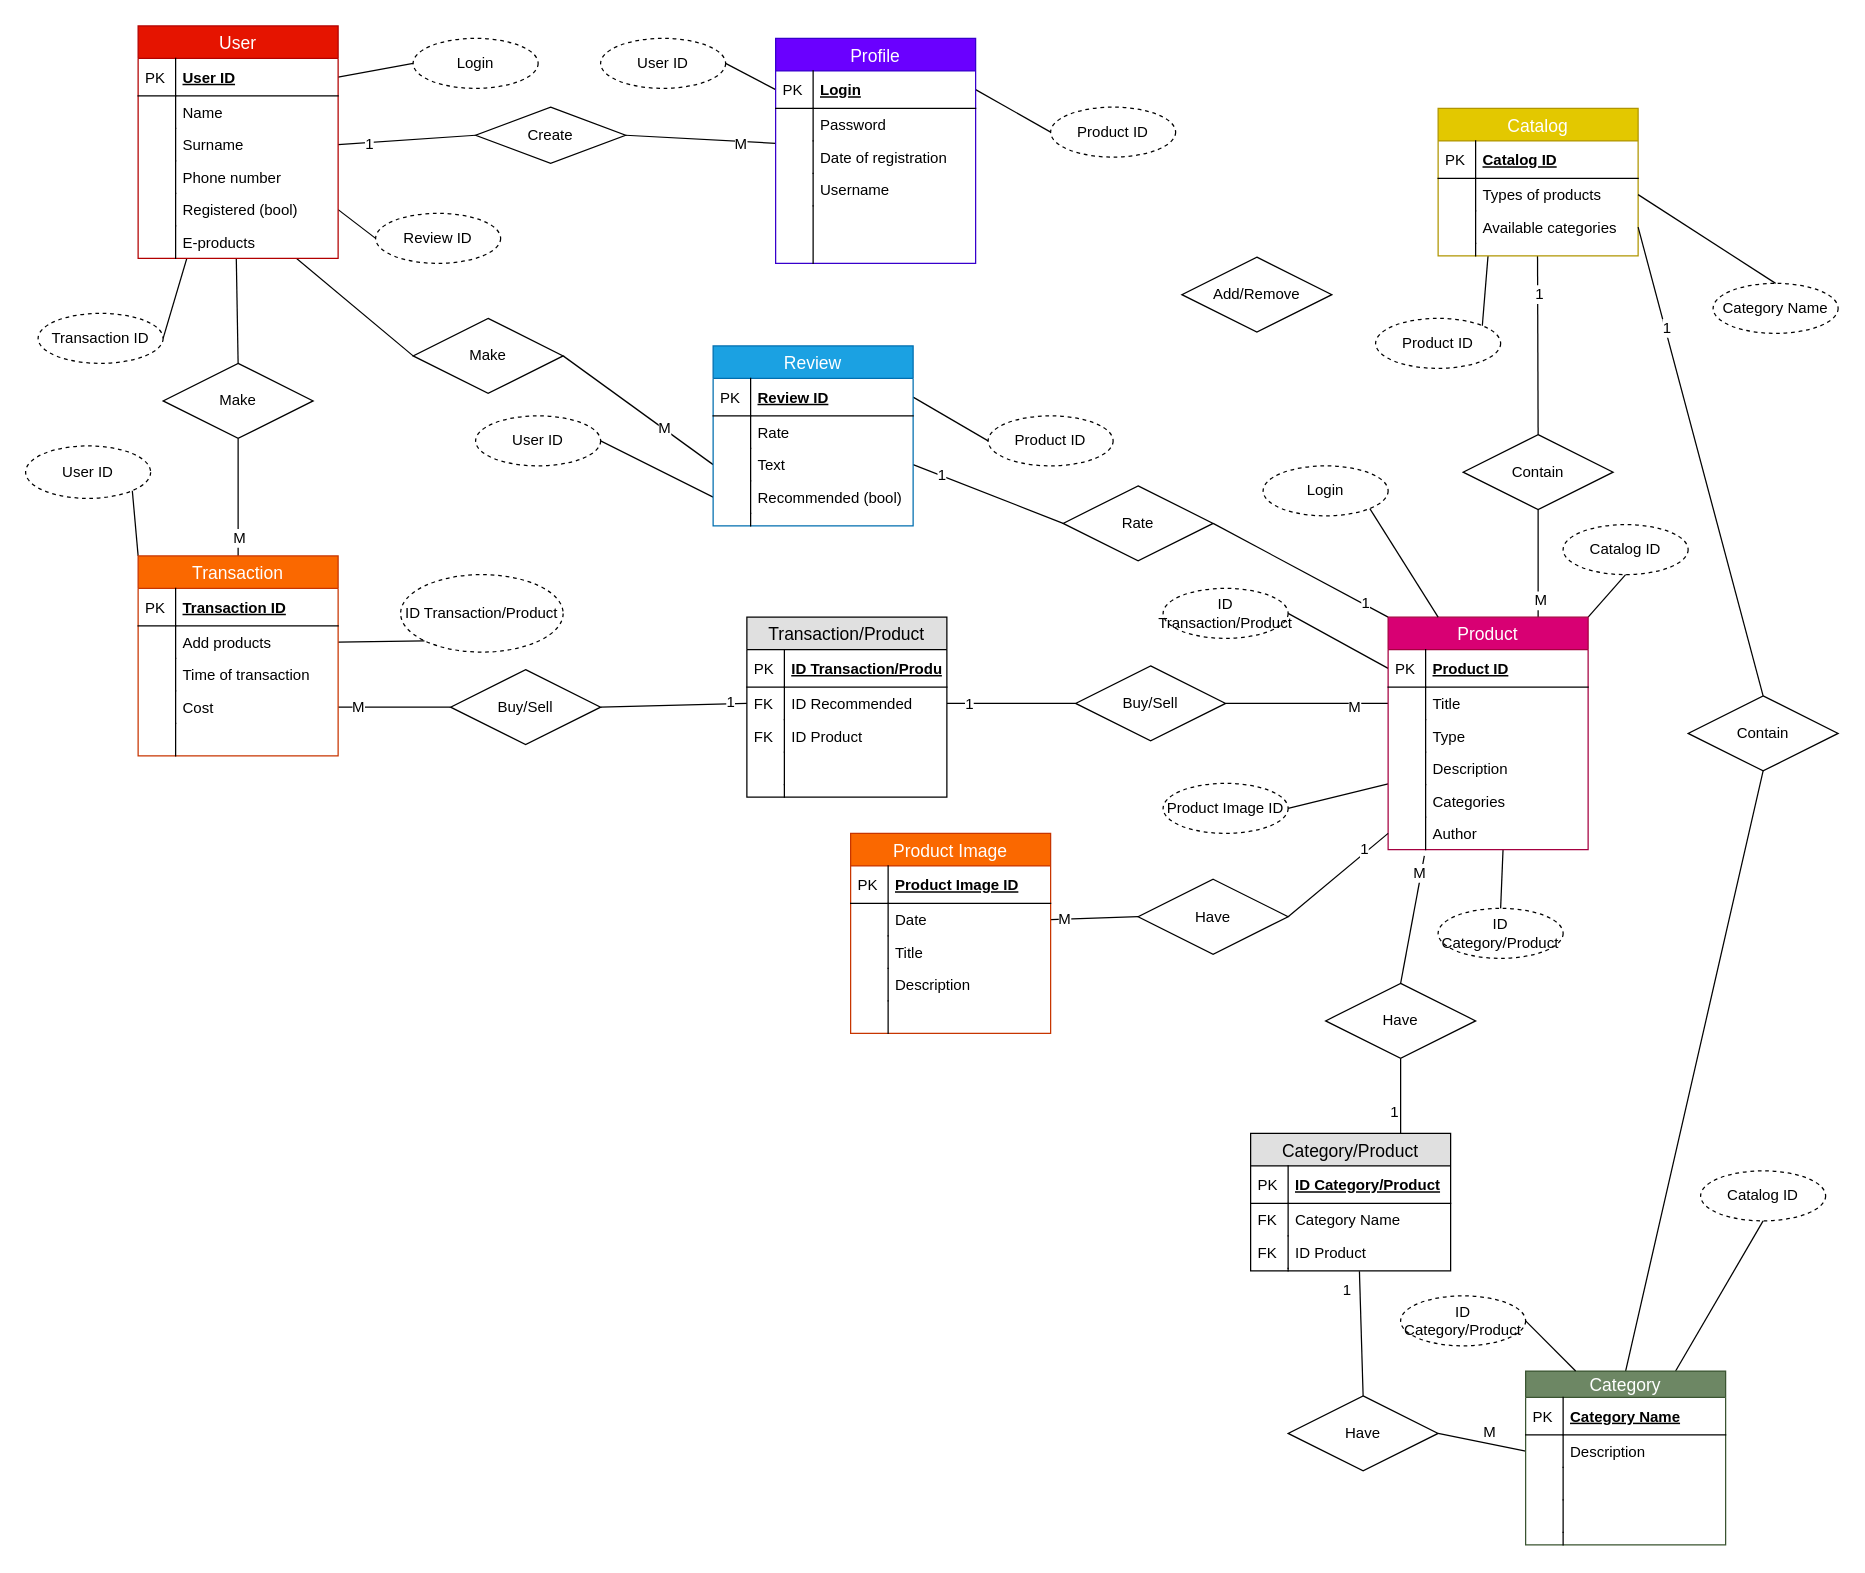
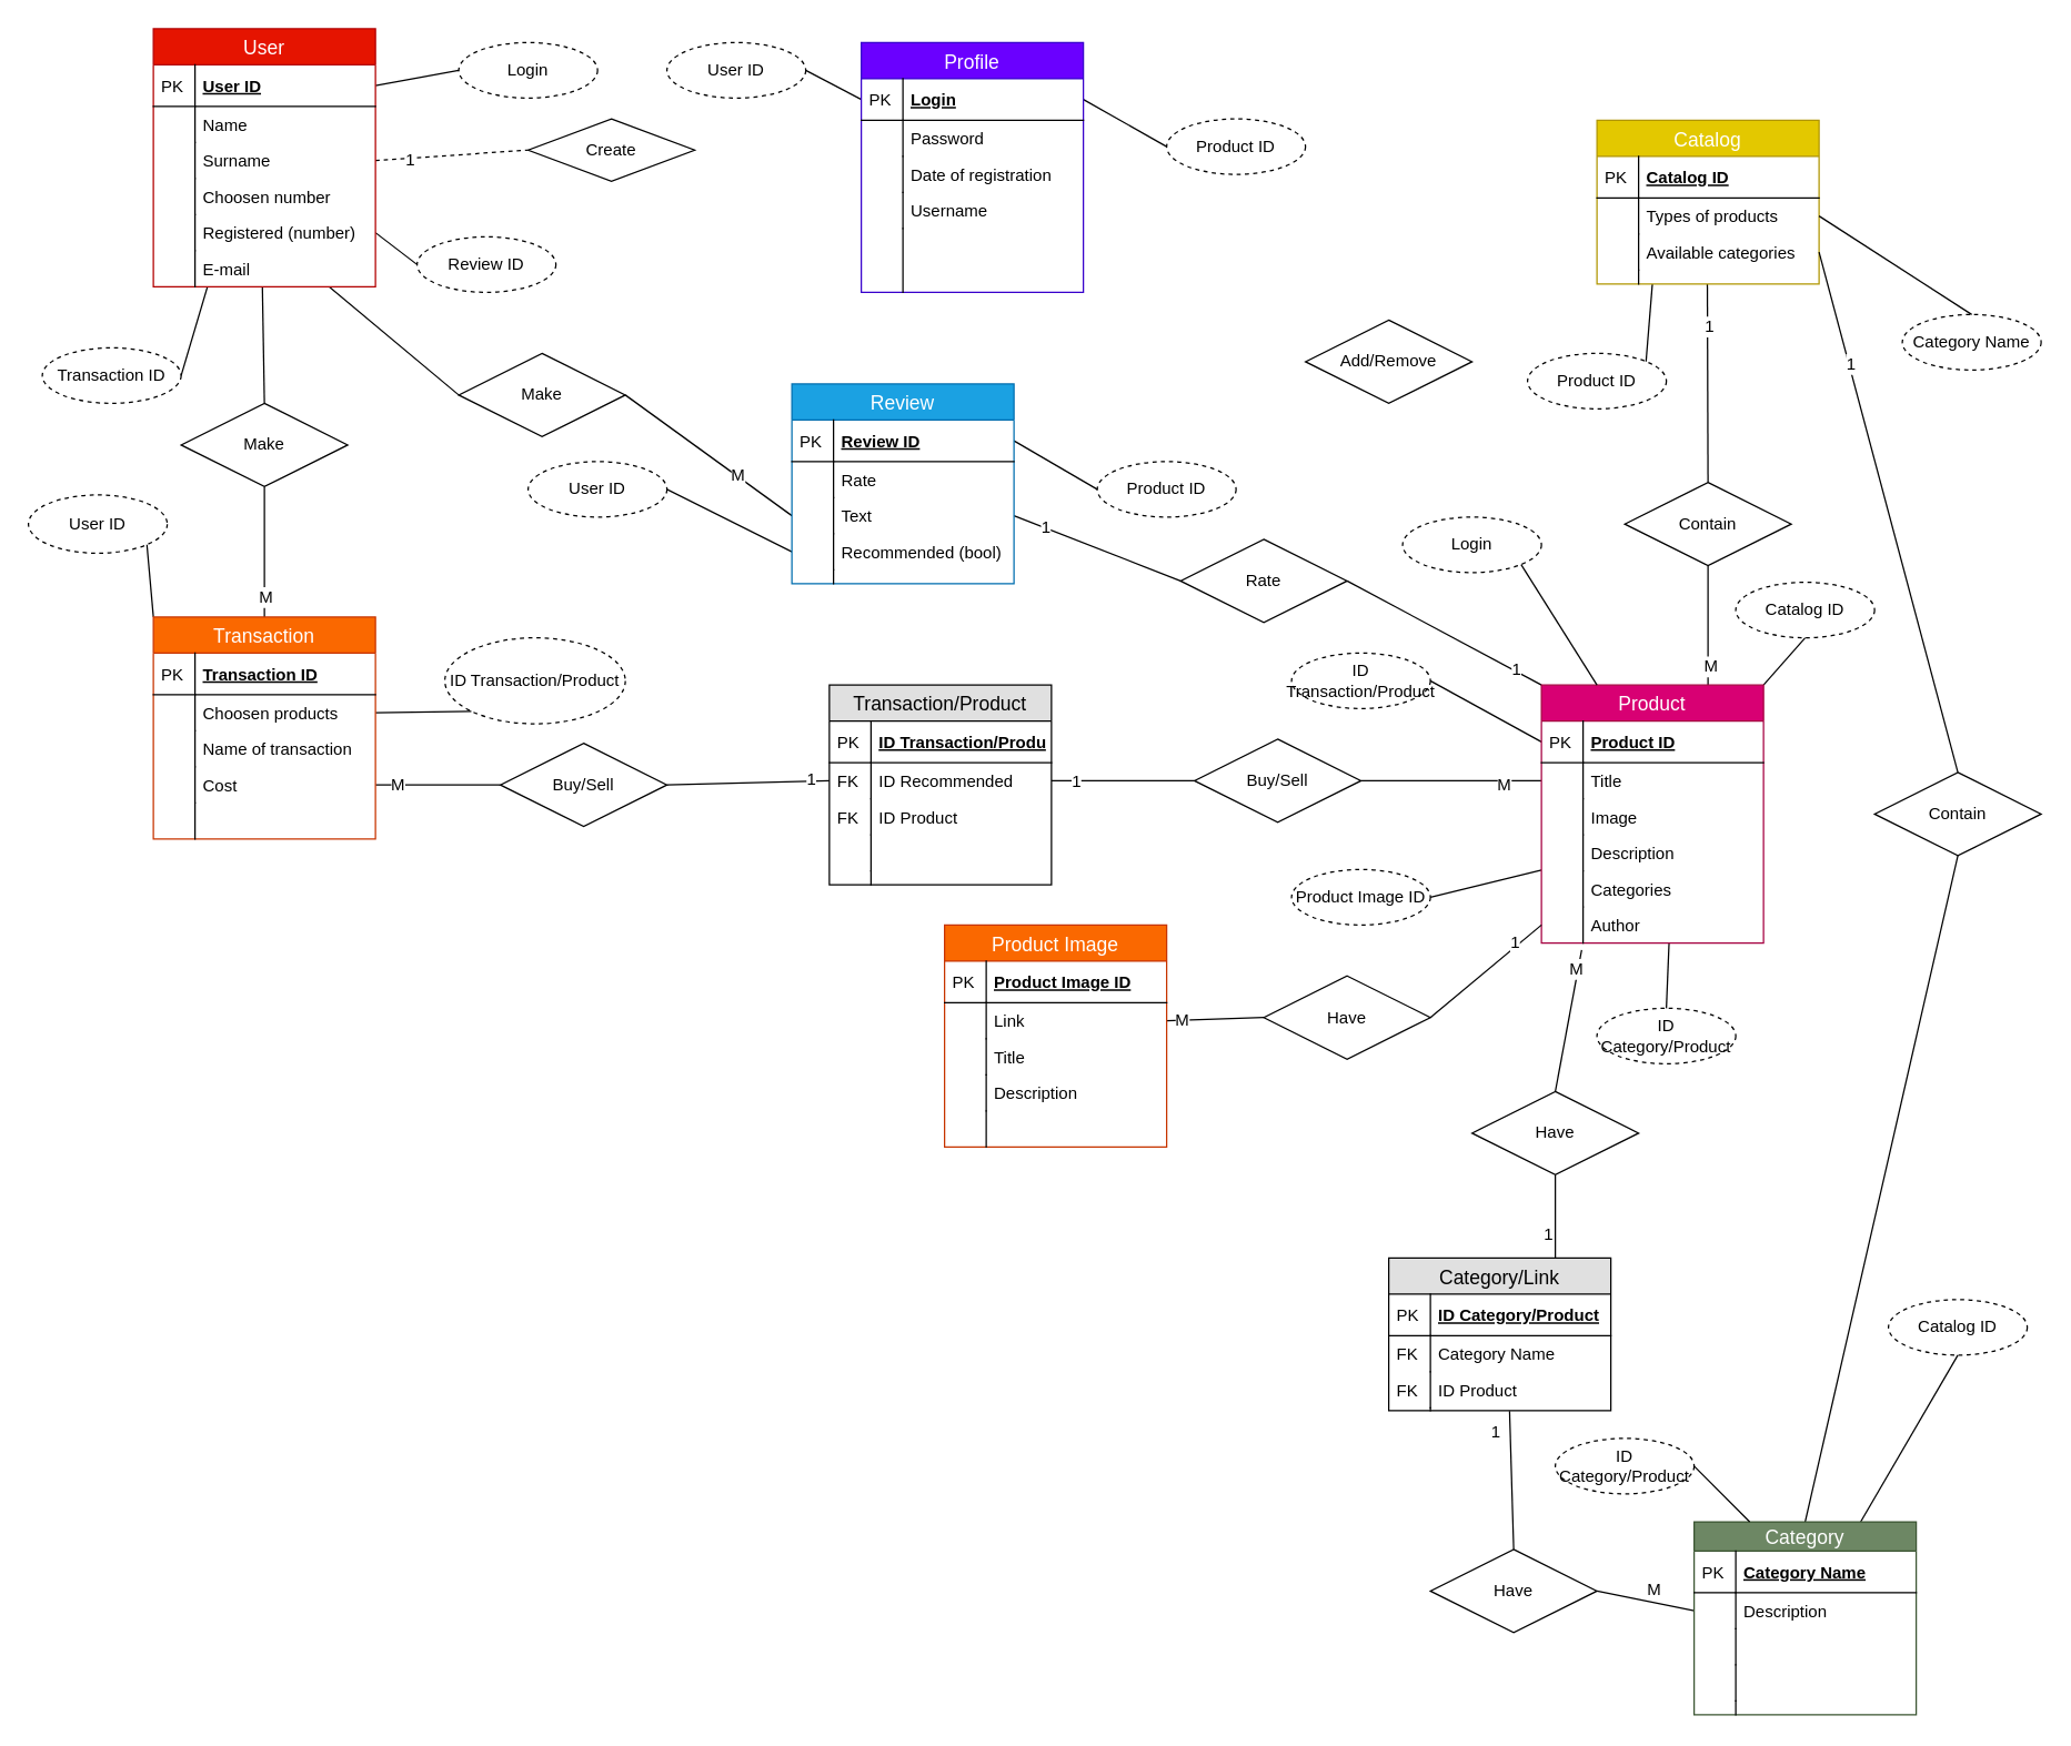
- <mxCell id="6" value="" style="endArrow=none;html=1;rounded=0;entryX=0;entryY=0.077;entryDx=0;entryDy=0;entryPerimeter=0;exitX=1;exitY=0.5;exitDx=0;exitDy=0;" parent="1" source="3" target="84" edge="1"><mxGeometry relative="1" as="geometry"><mxPoint x="510" y="146" as="sourcePoint" /><mxPoint x="450" y="180" as="targetPoint" /><Array as="points" /></mxGeometry></mxCell>
- <mxCell id="7" value="M" style="text;html=1;align=center;verticalAlign=middle;resizable=0;points=[];labelBackgroundColor=#ffffff;" parent="6" vertex="1" connectable="0"><mxGeometry x="0.72" y="-1" relative="1" as="geometry"><mxPoint x="-11.53" as="offset" /></mxGeometry></mxCell>
- <mxCell id="4" value="" style="endArrow=none;html=1;rounded=0;exitX=1;exitY=0.5;exitDx=0;exitDy=0;entryX=0;entryY=0.5;entryDx=0;entryDy=0;" parent="1" source="71" target="3" edge="1"><mxGeometry relative="1" as="geometry"><mxPoint x="300" y="190" as="sourcePoint" /><mxPoint x="290" y="150" as="targetPoint" /></mxGeometry></mxCell>
+ <mxCell id="4" value="" style="endArrow=none;html=1;rounded=0;exitX=1;exitY=0.5;exitDx=0;exitDy=0;entryX=0;entryY=0.5;entryDx=0;entryDy=0;dashed=1;" parent="1" source="71" target="3" edge="1"><mxGeometry relative="1" as="geometry"><mxPoint x="300" y="190" as="sourcePoint" /><mxPoint x="290" y="150" as="targetPoint" /></mxGeometry></mxCell>
- <mxCell id="73" value="Phone number" style="shape=partialRectangle;top=0;left=0;right=0;bottom=0;align=left;verticalAlign=top;fillColor=none;spacingLeft=34;spacingRight=4;overflow=hidden;rotatable=0;points=[[0,0.5],[1,0.5]];portConstraint=eastwest;dropTarget=0;fontSize=12;" parent="66" vertex="1"><mxGeometry y="108" width="160" height="26" as="geometry" /></mxCell>
+ <mxCell id="73" value="Choosen number" style="shape=partialRectangle;top=0;left=0;right=0;bottom=0;align=left;verticalAlign=top;fillColor=none;spacingLeft=34;spacingRight=4;overflow=hidden;rotatable=0;points=[[0,0.5],[1,0.5]];portConstraint=eastwest;dropTarget=0;fontSize=12;" parent="66" vertex="1"><mxGeometry y="108" width="160" height="26" as="geometry" /></mxCell>
- <mxCell id="75" value="Registered (bool)" style="shape=partialRectangle;top=0;left=0;right=0;bottom=0;align=left;verticalAlign=top;fillColor=none;spacingLeft=34;spacingRight=4;overflow=hidden;rotatable=0;points=[[0,0.5],[1,0.5]];portConstraint=eastwest;dropTarget=0;fontSize=12;" parent="66" vertex="1"><mxGeometry y="134" width="160" height="26" as="geometry" /></mxCell>
+ <mxCell id="75" value="Registered (number)" style="shape=partialRectangle;top=0;left=0;right=0;bottom=0;align=left;verticalAlign=top;fillColor=none;spacingLeft=34;spacingRight=4;overflow=hidden;rotatable=0;points=[[0,0.5],[1,0.5]];portConstraint=eastwest;dropTarget=0;fontSize=12;" parent="66" vertex="1"><mxGeometry y="134" width="160" height="26" as="geometry" /></mxCell>
- <mxCell id="77" value="E-products" style="shape=partialRectangle;top=0;left=0;right=0;bottom=0;align=left;verticalAlign=top;fillColor=none;spacingLeft=34;spacingRight=4;overflow=hidden;rotatable=0;points=[[0,0.5],[1,0.5]];portConstraint=eastwest;dropTarget=0;fontSize=12;" vertex="1" parent="66"><mxGeometry y="160" width="160" height="26" as="geometry" /></mxCell>
+ <mxCell id="77" value="E-mail" style="shape=partialRectangle;top=0;left=0;right=0;bottom=0;align=left;verticalAlign=top;fillColor=none;spacingLeft=34;spacingRight=4;overflow=hidden;rotatable=0;points=[[0,0.5],[1,0.5]];portConstraint=eastwest;dropTarget=0;fontSize=12;" vertex="1" parent="66"><mxGeometry y="160" width="160" height="26" as="geometry" /></mxCell>
- <mxCell id="27" value="Add/Remove" style="shape=rhombus;perimeter=rhombusPerimeter;whiteSpace=wrap;html=1;align=center;" parent="1" vertex="1"><mxGeometry x="945" y="205" width="120" height="60" as="geometry" /></mxCell>
+ <mxCell id="27" value="Add/Remove" style="shape=rhombus;perimeter=rhombusPerimeter;whiteSpace=wrap;html=1;align=center;" parent="1" vertex="1"><mxGeometry x="940" y="230" width="120" height="60" as="geometry" /></mxCell>
- <mxCell id="106" value="Add products" style="shape=partialRectangle;top=0;left=0;right=0;bottom=0;align=left;verticalAlign=top;fillColor=none;spacingLeft=34;spacingRight=4;overflow=hidden;rotatable=0;points=[[0,0.5],[1,0.5]];portConstraint=eastwest;dropTarget=0;fontSize=12;" parent="103" vertex="1"><mxGeometry y="56" width="160" height="26" as="geometry" /></mxCell>
+ <mxCell id="106" value="Choosen products" style="shape=partialRectangle;top=0;left=0;right=0;bottom=0;align=left;verticalAlign=top;fillColor=none;spacingLeft=34;spacingRight=4;overflow=hidden;rotatable=0;points=[[0,0.5],[1,0.5]];portConstraint=eastwest;dropTarget=0;fontSize=12;" parent="103" vertex="1"><mxGeometry y="56" width="160" height="26" as="geometry" /></mxCell>
- <mxCell id="108" value="Time of transaction" style="shape=partialRectangle;top=0;left=0;right=0;bottom=0;align=left;verticalAlign=top;fillColor=none;spacingLeft=34;spacingRight=4;overflow=hidden;rotatable=0;points=[[0,0.5],[1,0.5]];portConstraint=eastwest;dropTarget=0;fontSize=12;" parent="103" vertex="1"><mxGeometry y="82" width="160" height="26" as="geometry" /></mxCell>
+ <mxCell id="108" value="Name of transaction" style="shape=partialRectangle;top=0;left=0;right=0;bottom=0;align=left;verticalAlign=top;fillColor=none;spacingLeft=34;spacingRight=4;overflow=hidden;rotatable=0;points=[[0,0.5],[1,0.5]];portConstraint=eastwest;dropTarget=0;fontSize=12;" parent="103" vertex="1"><mxGeometry y="82" width="160" height="26" as="geometry" /></mxCell>
- <mxCell id="95" value="Type" style="shape=partialRectangle;top=0;left=0;right=0;bottom=0;align=left;verticalAlign=top;fillColor=none;spacingLeft=34;spacingRight=4;overflow=hidden;rotatable=0;points=[[0,0.5],[1,0.5]];portConstraint=eastwest;dropTarget=0;fontSize=12;" parent="90" vertex="1"><mxGeometry y="82" width="160" height="26" as="geometry" /></mxCell>
+ <mxCell id="95" value="Image" style="shape=partialRectangle;top=0;left=0;right=0;bottom=0;align=left;verticalAlign=top;fillColor=none;spacingLeft=34;spacingRight=4;overflow=hidden;rotatable=0;points=[[0,0.5],[1,0.5]];portConstraint=eastwest;dropTarget=0;fontSize=12;" parent="90" vertex="1"><mxGeometry y="82" width="160" height="26" as="geometry" /></mxCell>
- <mxCell id="197" value="Date" style="shape=partialRectangle;top=0;left=0;right=0;bottom=0;align=left;verticalAlign=top;fillColor=none;spacingLeft=34;spacingRight=4;overflow=hidden;rotatable=0;points=[[0,0.5],[1,0.5]];portConstraint=eastwest;dropTarget=0;fontSize=12;" vertex="1" parent="194"><mxGeometry y="56" width="160" height="26" as="geometry" /></mxCell>
+ <mxCell id="197" value="Link" style="shape=partialRectangle;top=0;left=0;right=0;bottom=0;align=left;verticalAlign=top;fillColor=none;spacingLeft=34;spacingRight=4;overflow=hidden;rotatable=0;points=[[0,0.5],[1,0.5]];portConstraint=eastwest;dropTarget=0;fontSize=12;" vertex="1" parent="194"><mxGeometry y="56" width="160" height="26" as="geometry" /></mxCell>
- <mxCell id="159" value="Category/Product" style="swimlane;fontStyle=0;childLayout=stackLayout;horizontal=1;startSize=26;fillColor=#e0e0e0;horizontalStack=0;resizeParent=1;resizeParentMax=0;resizeLast=0;collapsible=1;marginBottom=0;swimlaneFillColor=#ffffff;align=center;fontSize=14;" parent="1" vertex="1"><mxGeometry x="1000" y="906" width="160" height="110" as="geometry" /></mxCell>
+ <mxCell id="159" value="Category/Link" style="swimlane;fontStyle=0;childLayout=stackLayout;horizontal=1;startSize=26;fillColor=#e0e0e0;horizontalStack=0;resizeParent=1;resizeParentMax=0;resizeLast=0;collapsible=1;marginBottom=0;swimlaneFillColor=#ffffff;align=center;fontSize=14;" parent="1" vertex="1"><mxGeometry x="1000" y="906" width="160" height="110" as="geometry" /></mxCell>
